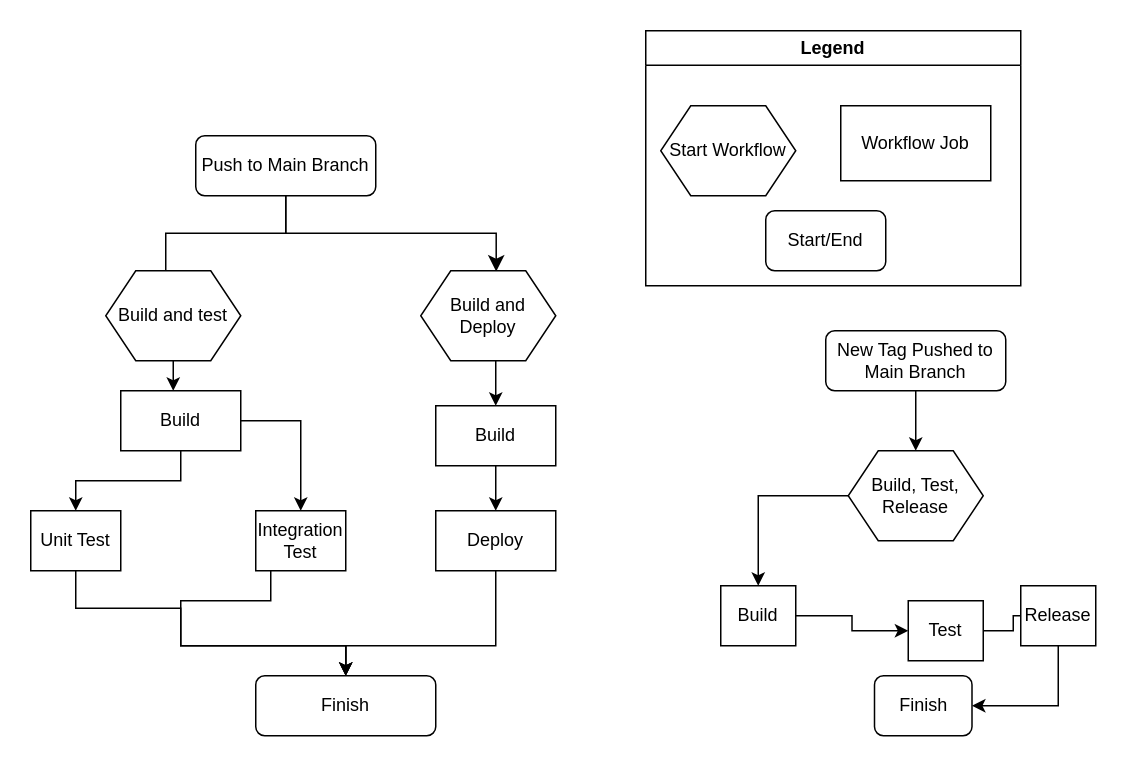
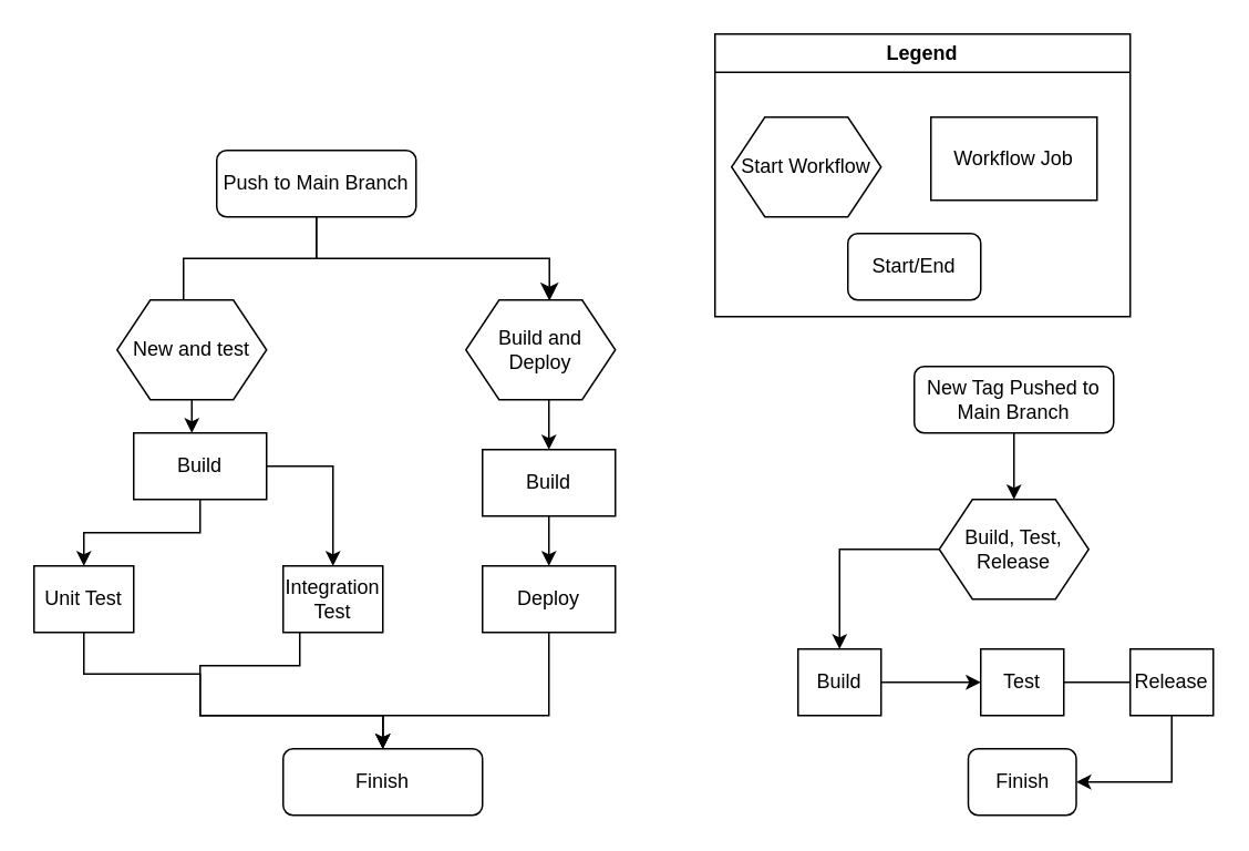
- <mxCell id="10" value="Build and test" style="shape=hexagon;perimeter=hexagonPerimeter2;whiteSpace=wrap;html=1;fixedSize=1;" vertex="1" parent="1"><mxGeometry x="70" y="180" width="90" height="60" as="geometry" /></mxCell>
+ <mxCell id="10" value="New and test" style="shape=hexagon;perimeter=hexagonPerimeter2;whiteSpace=wrap;html=1;fixedSize=1;" vertex="1" parent="1"><mxGeometry x="70" y="180" width="90" height="60" as="geometry" /></mxCell>
- <mxCell id="32" value="Test" style="rounded=0;whiteSpace=wrap;html=1;" vertex="1" parent="1"><mxGeometry x="605" y="400" width="50" height="40" as="geometry" /></mxCell>
+ <mxCell id="32" value="Test" style="rounded=0;whiteSpace=wrap;html=1;" vertex="1" parent="1"><mxGeometry x="590" y="390" width="50" height="40" as="geometry" /></mxCell>
